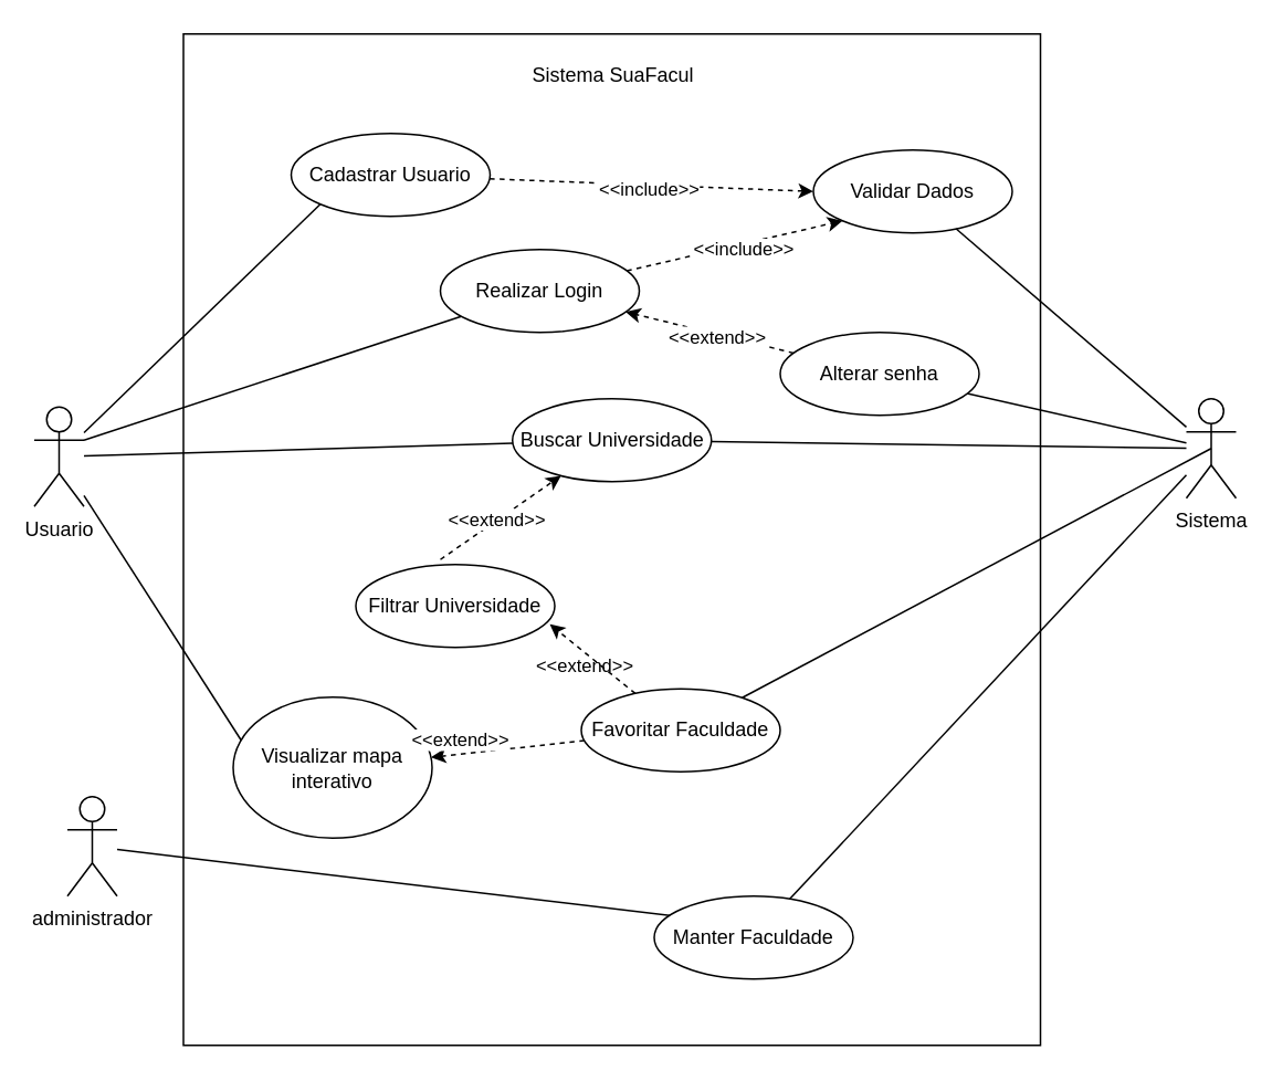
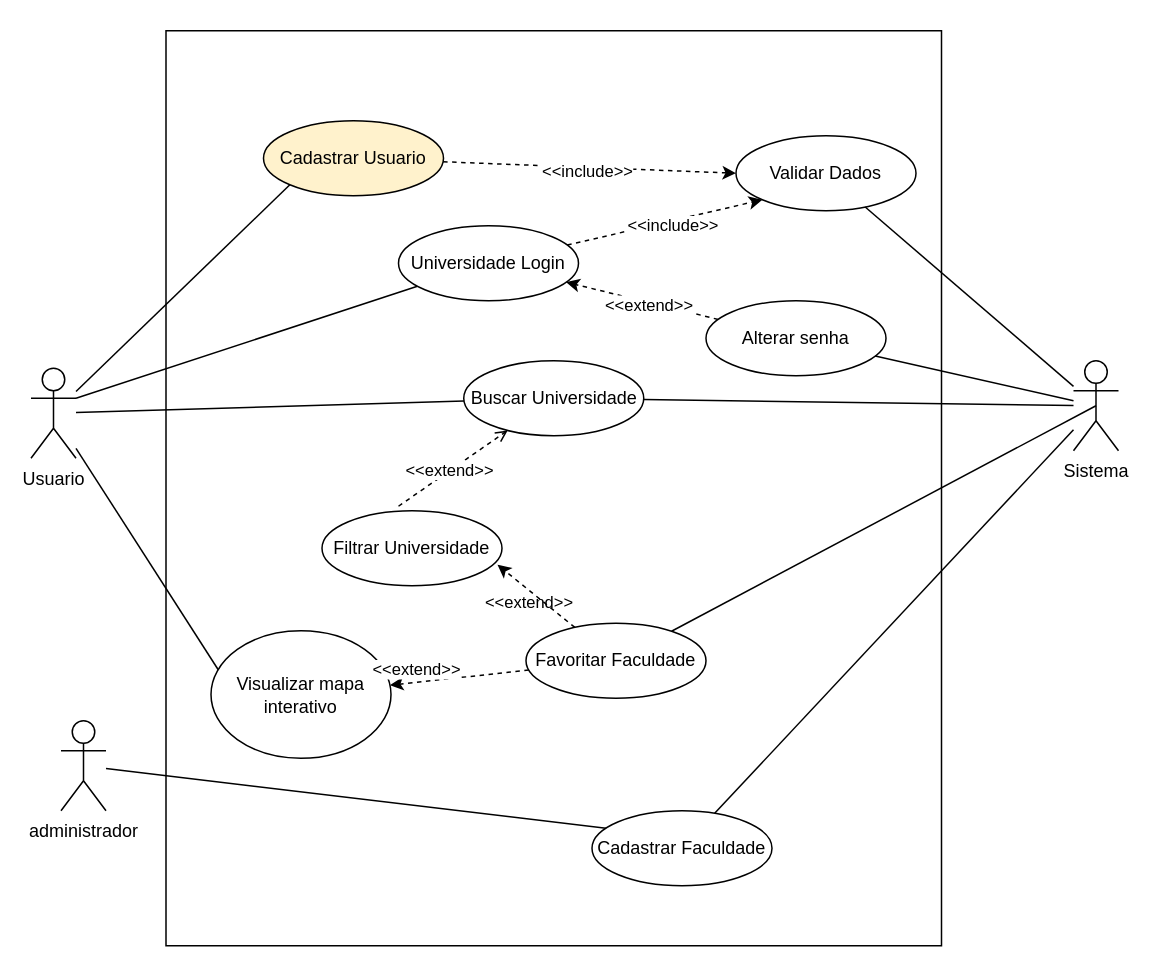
- <mxCell id="37" value="Sistema SuaFacul" style="text;html=1;align=center;verticalAlign=middle;resizable=0;points=[];autosize=1;strokeColor=none;fillColor=none;" parent="1" vertex="1"><mxGeometry x="308.5" y="30" width="120" height="30" as="geometry" /></mxCell>
- <mxCell id="8" value="Cadastrar Usuario" style="ellipse;whiteSpace=wrap;html=1;direction=west;" parent="1" vertex="1"><mxGeometry x="175" y="80" width="120" height="50" as="geometry" /></mxCell>
+ <mxCell id="8" value="Cadastrar Usuario" style="ellipse;whiteSpace=wrap;html=1;direction=west;fillColor=#fff2cc;" parent="1" vertex="1"><mxGeometry x="175" y="80" width="120" height="50" as="geometry" /></mxCell>
- <mxCell id="11" value="Realizar Login" style="ellipse;whiteSpace=wrap;html=1;direction=west;" parent="1" vertex="1"><mxGeometry x="265" y="150" width="120" height="50" as="geometry" /></mxCell>
+ <mxCell id="11" value="Universidade Login" style="ellipse;whiteSpace=wrap;html=1;direction=west;" parent="1" vertex="1"><mxGeometry x="265" y="150" width="120" height="50" as="geometry" /></mxCell>
- <mxCell id="31" style="rounded=0;orthogonalLoop=1;jettySize=auto;html=1;dashed=1;endArrow=classic;endFill=1;exitX=0.575;exitY=1.06;exitDx=0;exitDy=0;exitPerimeter=0;" parent="1" source="20" target="14" edge="1"><mxGeometry relative="1" as="geometry"><mxPoint x="489.89" y="319.55" as="sourcePoint" /><mxPoint x="388.89" y="295.55" as="targetPoint" /></mxGeometry></mxCell>
+ <mxCell id="31" style="rounded=0;orthogonalLoop=1;jettySize=auto;html=1;dashed=1;endArrow=open;endFill=1;exitX=0.575;exitY=1.06;exitDx=0;exitDy=0;exitPerimeter=0;" parent="1" source="20" target="14" edge="1"><mxGeometry relative="1" as="geometry"><mxPoint x="489.89" y="319.55" as="sourcePoint" /><mxPoint x="388.89" y="295.55" as="targetPoint" /></mxGeometry></mxCell>
- <mxCell id="25" value="Manter Faculdade" style="ellipse;whiteSpace=wrap;html=1;direction=west;" parent="1" vertex="1"><mxGeometry x="394" y="540" width="120" height="50" as="geometry" /></mxCell>
+ <mxCell id="25" value="Cadastrar Faculdade" style="ellipse;whiteSpace=wrap;html=1;direction=west;" parent="1" vertex="1"><mxGeometry x="394" y="540" width="120" height="50" as="geometry" /></mxCell>
